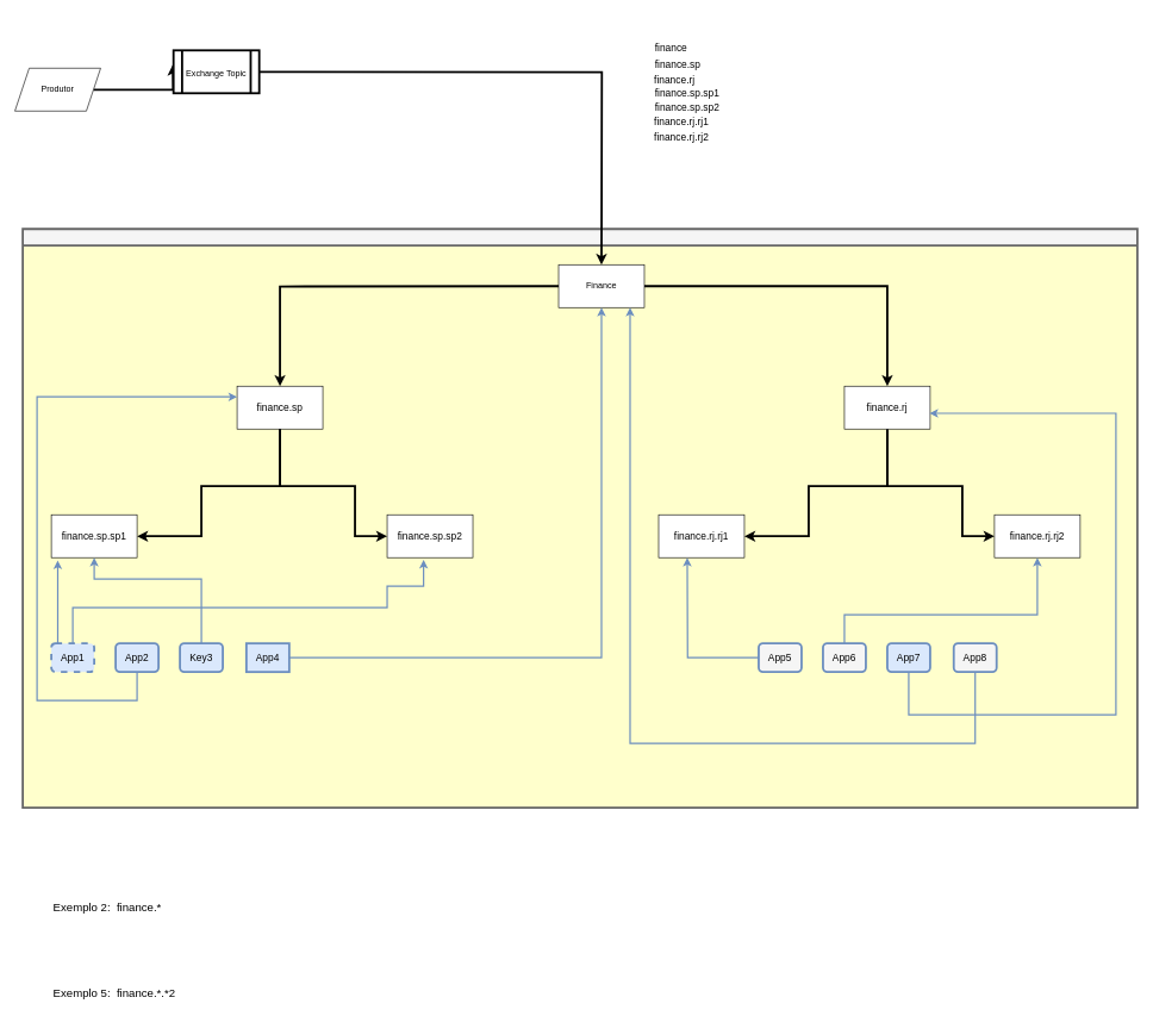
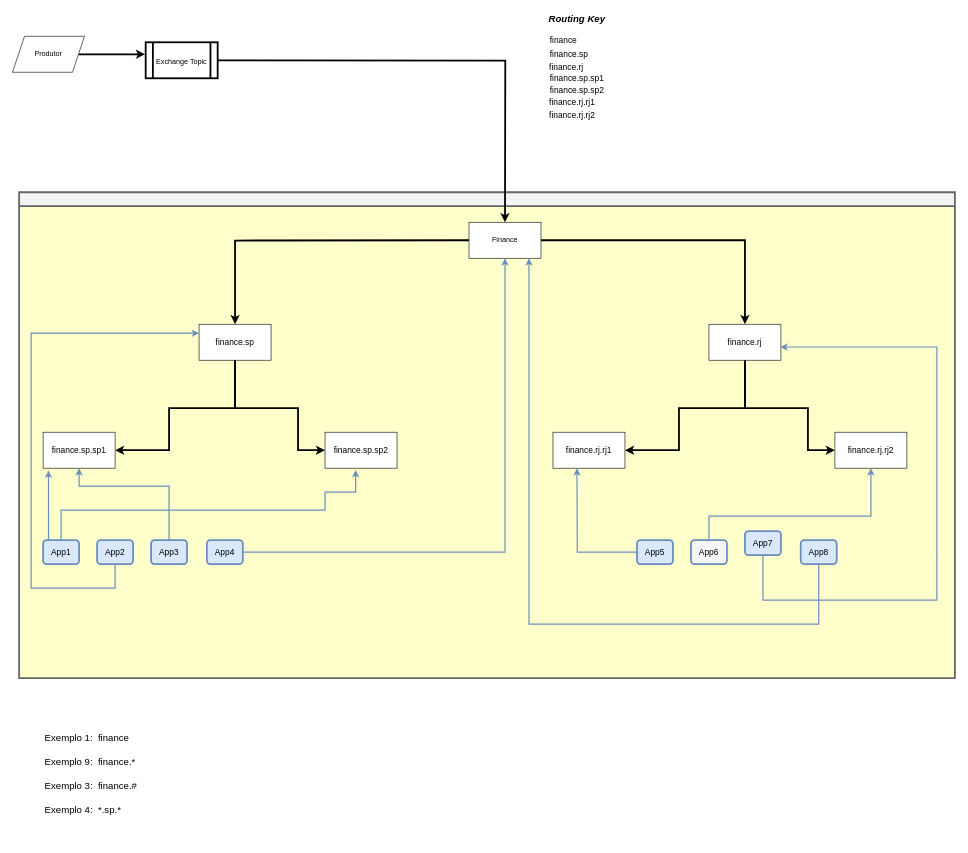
+ <mxCell id="15" value="Routing Key" style="text;html=1;align=left;verticalAlign=middle;resizable=0;points=[];autosize=1;strokeColor=none;fillColor=none;strokeWidth=3;glass=0;perimeterSpacing=11;fontStyle=3;fontSize=16;labelBackgroundColor=none;" vertex="1" parent="1"><mxGeometry x="912" y="20" width="110" height="20" as="geometry" /></mxCell>
- <mxCell id="3" value="Produtor" style="shape=parallelogram;perimeter=parallelogramPerimeter;whiteSpace=wrap;html=1;fixedSize=1;" vertex="1" parent="1"><mxGeometry x="20" y="95" width="120" height="60" as="geometry" /></mxCell>
+ <mxCell id="3" value="Produtor" style="shape=parallelogram;perimeter=parallelogramPerimeter;whiteSpace=wrap;html=1;fixedSize=1;" vertex="1" parent="1"><mxGeometry x="20" y="60" width="120" height="60" as="geometry" /></mxCell>
- <mxCell id="14" value="App1" style="rounded=1;whiteSpace=wrap;html=1;glass=0;labelBackgroundColor=none;fontSize=14;strokeColor=#6c8ebf;strokeWidth=3;fillColor=#dae8fc;dashed=1;" vertex="1" parent="4"><mxGeometry x="40" y="580" width="60" height="40" as="geometry" /></mxCell>
+ <mxCell id="14" value="App1" style="rounded=1;whiteSpace=wrap;html=1;glass=0;labelBackgroundColor=none;fontSize=14;strokeColor=#6c8ebf;strokeWidth=3;fillColor=#dae8fc;" vertex="1" parent="4"><mxGeometry x="40" y="580" width="60" height="40" as="geometry" /></mxCell>
- <mxCell id="31" value="Key3" style="rounded=1;whiteSpace=wrap;html=1;glass=0;labelBackgroundColor=none;fontSize=14;strokeColor=#6c8ebf;strokeWidth=3;fillColor=#dae8fc;" vertex="1" parent="1"><mxGeometry x="251" y="900" width="60" height="40" as="geometry" /></mxCell>
+ <mxCell id="31" value="App3" style="rounded=1;whiteSpace=wrap;html=1;glass=0;labelBackgroundColor=none;fontSize=14;strokeColor=#6c8ebf;strokeWidth=3;fillColor=#dae8fc;" vertex="1" parent="1"><mxGeometry x="251" y="900" width="60" height="40" as="geometry" /></mxCell>
- <mxCell id="33" value="App4" style="whiteSpace=wrap;html=1;glass=0;labelBackgroundColor=none;fontSize=14;strokeColor=#6c8ebf;strokeWidth=3;fillColor=#dae8fc;rounded=0;" vertex="1" parent="1"><mxGeometry x="344" y="900" width="60" height="40" as="geometry" /></mxCell>
+ <mxCell id="33" value="App4" style="rounded=1;whiteSpace=wrap;html=1;glass=0;labelBackgroundColor=none;fontSize=14;strokeColor=#6c8ebf;strokeWidth=3;fillColor=#dae8fc;" vertex="1" parent="1"><mxGeometry x="344" y="900" width="60" height="40" as="geometry" /></mxCell>
- <mxCell id="35" value="App5" style="rounded=1;whiteSpace=wrap;html=1;glass=0;labelBackgroundColor=none;fontSize=14;strokeColor=#6c8ebf;strokeWidth=3;fillColor=#f5f5f5;" vertex="1" parent="1"><mxGeometry x="1061" y="900" width="60" height="40" as="geometry" /></mxCell>
+ <mxCell id="35" value="App5" style="rounded=1;whiteSpace=wrap;html=1;glass=0;labelBackgroundColor=none;fontSize=14;strokeColor=#6c8ebf;strokeWidth=3;fillColor=#dae8fc;" vertex="1" parent="1"><mxGeometry x="1061" y="900" width="60" height="40" as="geometry" /></mxCell>
- <mxCell id="39" value="App7" style="rounded=1;whiteSpace=wrap;html=1;glass=0;labelBackgroundColor=none;fontSize=14;strokeColor=#6c8ebf;strokeWidth=3;fillColor=#dae8fc;" vertex="1" parent="1"><mxGeometry x="1241" y="900" width="60" height="40" as="geometry" /></mxCell>
+ <mxCell id="39" value="App7" style="rounded=1;whiteSpace=wrap;html=1;glass=0;labelBackgroundColor=none;fontSize=14;strokeColor=#6c8ebf;strokeWidth=3;fillColor=#dae8fc;" vertex="1" parent="1"><mxGeometry x="1241" y="885" width="60" height="40" as="geometry" /></mxCell>
- <mxCell id="41" value="App8" style="rounded=1;whiteSpace=wrap;html=1;glass=0;labelBackgroundColor=none;fontSize=14;strokeColor=#6c8ebf;strokeWidth=3;fillColor=#f5f5f5;" vertex="1" parent="1"><mxGeometry x="1334" y="900" width="60" height="40" as="geometry" /></mxCell>
+ <mxCell id="41" value="App8" style="rounded=1;whiteSpace=wrap;html=1;glass=0;labelBackgroundColor=none;fontSize=14;strokeColor=#6c8ebf;strokeWidth=3;fillColor=#dae8fc;" vertex="1" parent="1"><mxGeometry x="1334" y="900" width="60" height="40" as="geometry" /></mxCell>
+ <mxCell id="44" value="Exemplo 1:&amp;nbsp; finance" style="text;html=1;align=left;verticalAlign=middle;resizable=0;points=[];autosize=1;strokeColor=none;fillColor=none;fontSize=16;" vertex="1" parent="1"><mxGeometry x="72" y="1220" width="160" height="20" as="geometry" /></mxCell>
- <mxCell id="45" value="Exemplo 2:&amp;nbsp; finance.*" style="text;html=1;align=left;verticalAlign=middle;resizable=0;points=[];autosize=1;strokeColor=none;fillColor=none;fontSize=16;" vertex="1" parent="1"><mxGeometry x="72" y="1260" width="170" height="20" as="geometry" /></mxCell>
+ <mxCell id="45" value="Exemplo 9:&amp;nbsp; finance.*" style="text;html=1;align=left;verticalAlign=middle;resizable=0;points=[];autosize=1;strokeColor=none;fillColor=none;fontSize=16;" vertex="1" parent="1"><mxGeometry x="72" y="1260" width="170" height="20" as="geometry" /></mxCell>
+ <mxCell id="46" value="Exemplo 3:&amp;nbsp; finance.#" style="text;html=1;align=left;verticalAlign=middle;resizable=0;points=[];autosize=1;strokeColor=none;fillColor=none;fontSize=16;" vertex="1" parent="1"><mxGeometry x="72" y="1300" width="170" height="20" as="geometry" /></mxCell>
+ <mxCell id="47" value="Exemplo 4:&amp;nbsp; *.sp.*" style="text;html=1;align=left;verticalAlign=middle;resizable=0;points=[];autosize=1;strokeColor=none;fillColor=none;fontSize=16;" vertex="1" parent="1"><mxGeometry x="72" y="1340" width="140" height="20" as="geometry" /></mxCell>
- <mxCell id="48" value="Exemplo 5:&amp;nbsp; finance.*.*2" style="text;html=1;align=left;verticalAlign=middle;resizable=0;points=[];autosize=1;strokeColor=none;fillColor=none;fontSize=16;" vertex="1" parent="1"><mxGeometry x="72" y="1380" width="190" height="20" as="geometry" /></mxCell>
